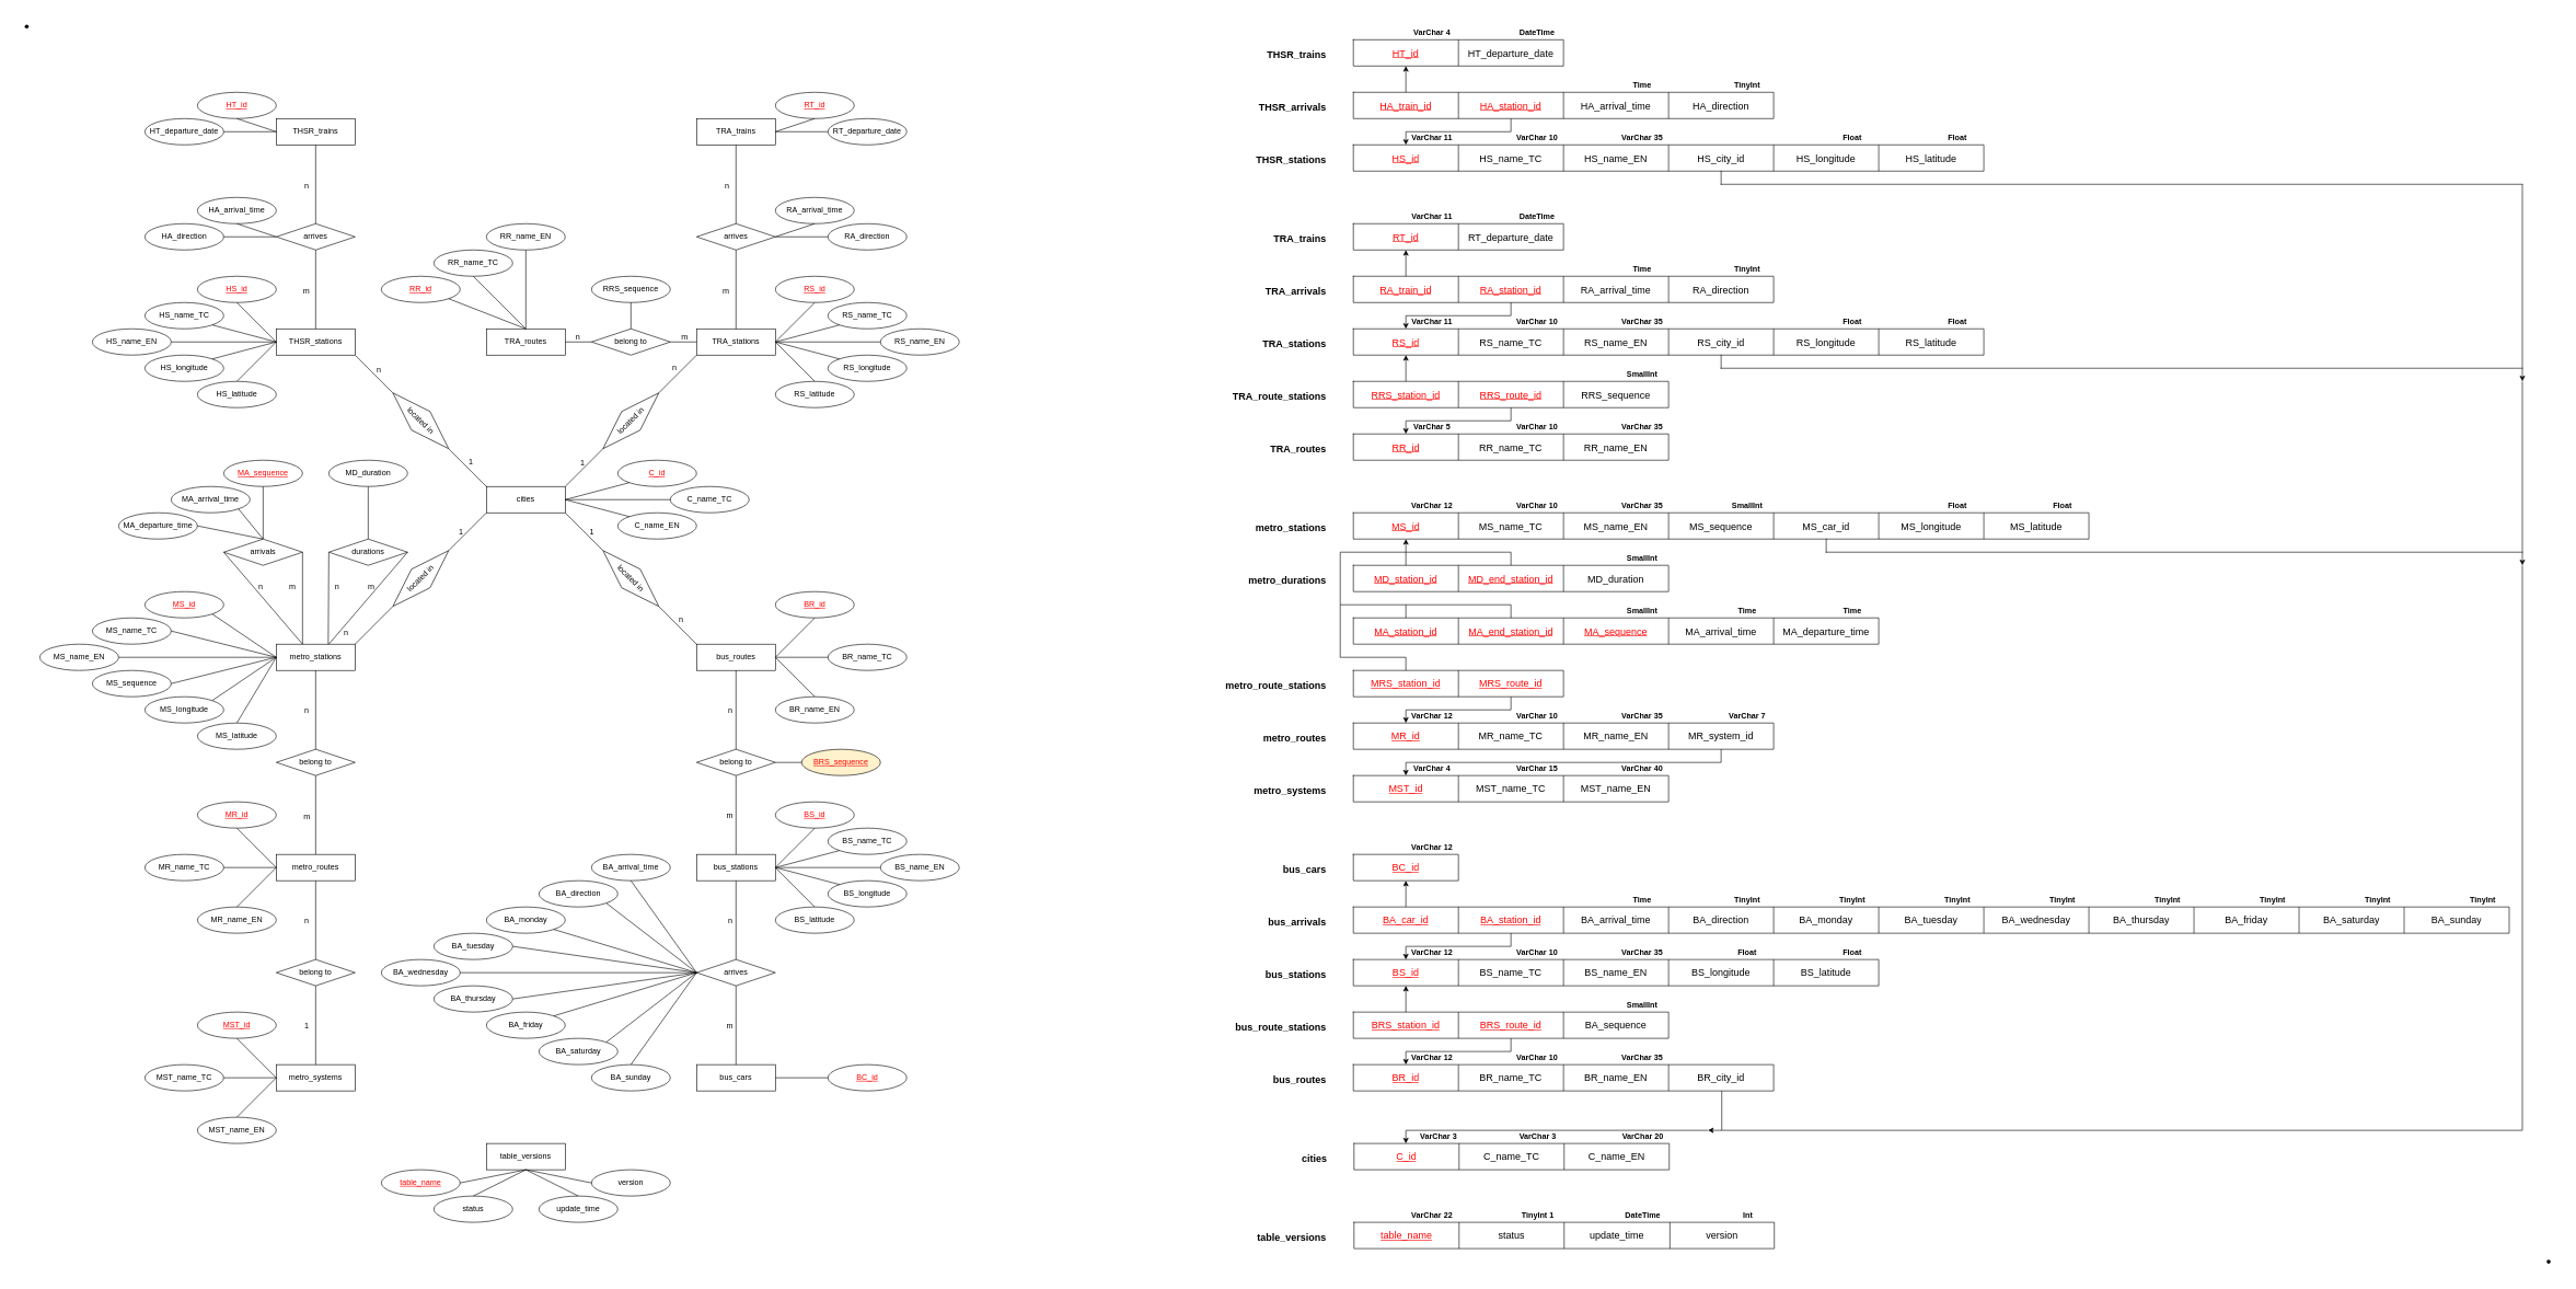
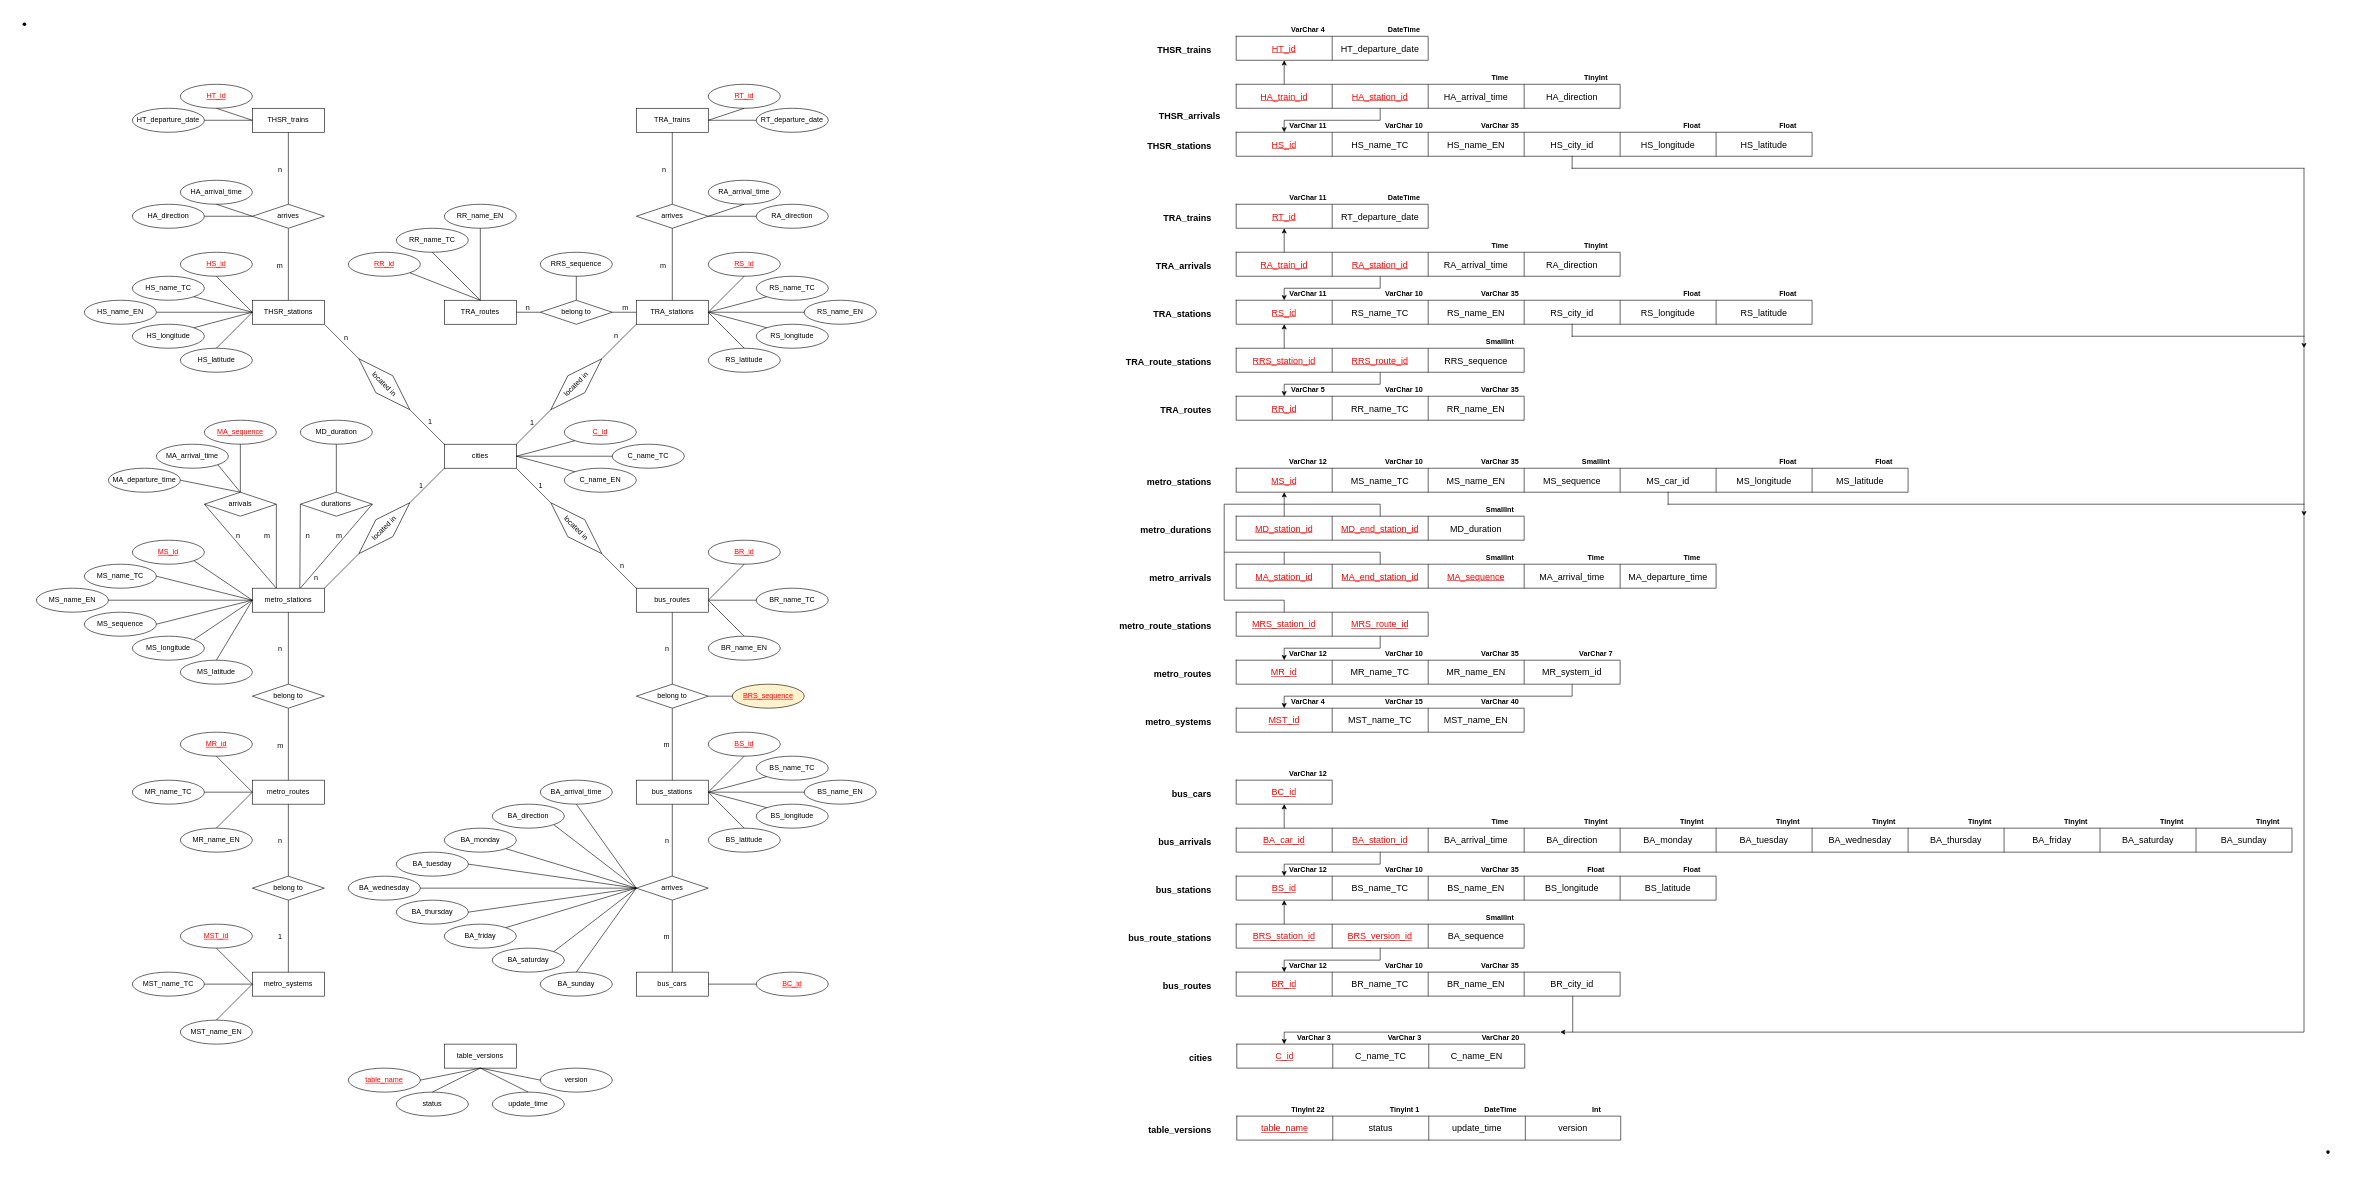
- <mxCell id="361" value="&lt;font style=&quot;font-size: 15px;&quot;&gt;THSR_arrivals&lt;/font&gt;" style="text;strokeColor=none;fillColor=none;html=1;fontSize=24;fontStyle=1;verticalAlign=middle;align=right;" parent="1" vertex="1"><mxGeometry x="1880" y="140" width="140" height="40" as="geometry" /></mxCell>
+ <mxCell id="361" value="&lt;font style=&quot;font-size: 15px;&quot;&gt;THSR_arrivals&lt;/font&gt;" style="text;strokeColor=none;fillColor=none;html=1;fontSize=24;fontStyle=1;verticalAlign=middle;align=right;" parent="1" vertex="1"><mxGeometry x="1895" y="170" width="140" height="40" as="geometry" /></mxCell>
+ <mxCell id="106" value="&lt;div align=&quot;right&quot;&gt;&lt;font style=&quot;font-size: 15px;&quot;&gt;metro_arrivals&lt;/font&gt;&lt;/div&gt;" style="text;strokeColor=none;fillColor=none;html=1;fontSize=24;fontStyle=1;verticalAlign=middle;align=right;" parent="1" vertex="1"><mxGeometry x="1880" y="940" width="140" height="40" as="geometry" /></mxCell>
- <mxCell id="147" value="&lt;font color=&quot;#FF0000&quot;&gt;&lt;u&gt;BRS_route_id&lt;/u&gt;&lt;/font&gt;" style="shape=partialRectangle;html=1;whiteSpace=wrap;connectable=0;overflow=hidden;fillColor=none;top=0;left=0;bottom=0;right=0;pointerEvents=1;fontSize=15;" parent="145" vertex="1"><mxGeometry x="160" width="160" height="40" as="geometry"><mxRectangle width="160" height="40" as="alternateBounds" /></mxGeometry></mxCell>
+ <mxCell id="147" value="&lt;font color=&quot;#FF0000&quot;&gt;&lt;u&gt;BRS_version_id&lt;/u&gt;&lt;/font&gt;" style="shape=partialRectangle;html=1;whiteSpace=wrap;connectable=0;overflow=hidden;fillColor=none;top=0;left=0;bottom=0;right=0;pointerEvents=1;fontSize=15;" parent="145" vertex="1"><mxGeometry x="160" width="160" height="40" as="geometry"><mxRectangle width="160" height="40" as="alternateBounds" /></mxGeometry></mxCell>
- <mxCell id="262" value="&lt;b&gt;VarChar 22&lt;br&gt;&lt;/b&gt;" style="text;html=1;strokeColor=none;fillColor=none;align=center;verticalAlign=middle;whiteSpace=wrap;rounded=0;fontColor=#000000;" parent="1" vertex="1"><mxGeometry x="2140" y="1840" width="80" height="20" as="geometry" /></mxCell>
+ <mxCell id="262" value="&lt;b&gt;TinyInt 22&lt;br&gt;&lt;/b&gt;" style="text;html=1;strokeColor=none;fillColor=none;align=center;verticalAlign=middle;whiteSpace=wrap;rounded=0;fontColor=#000000;" parent="1" vertex="1"><mxGeometry x="2140" y="1840" width="80" height="20" as="geometry" /></mxCell>
